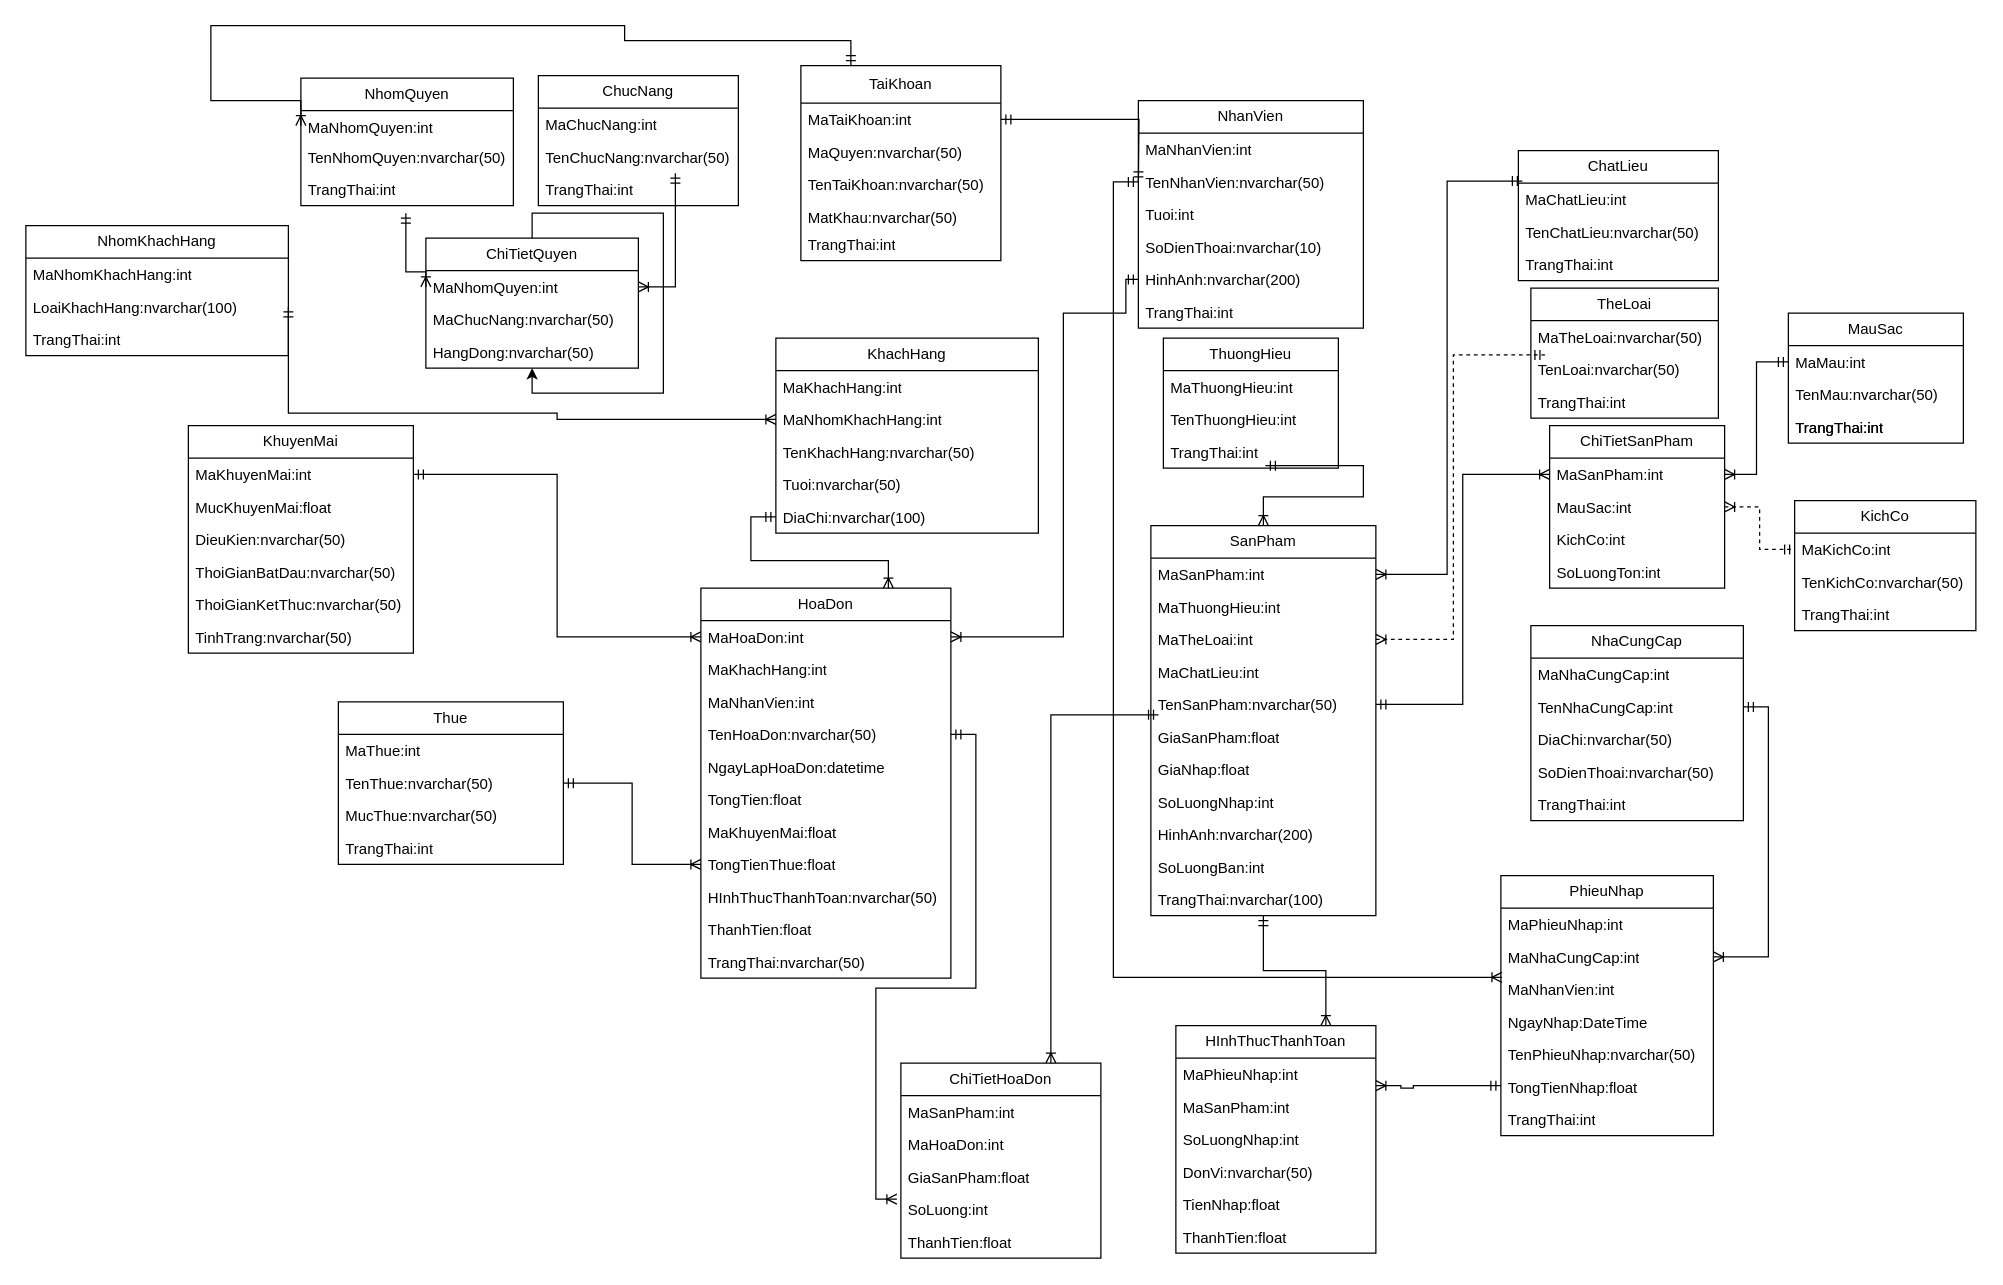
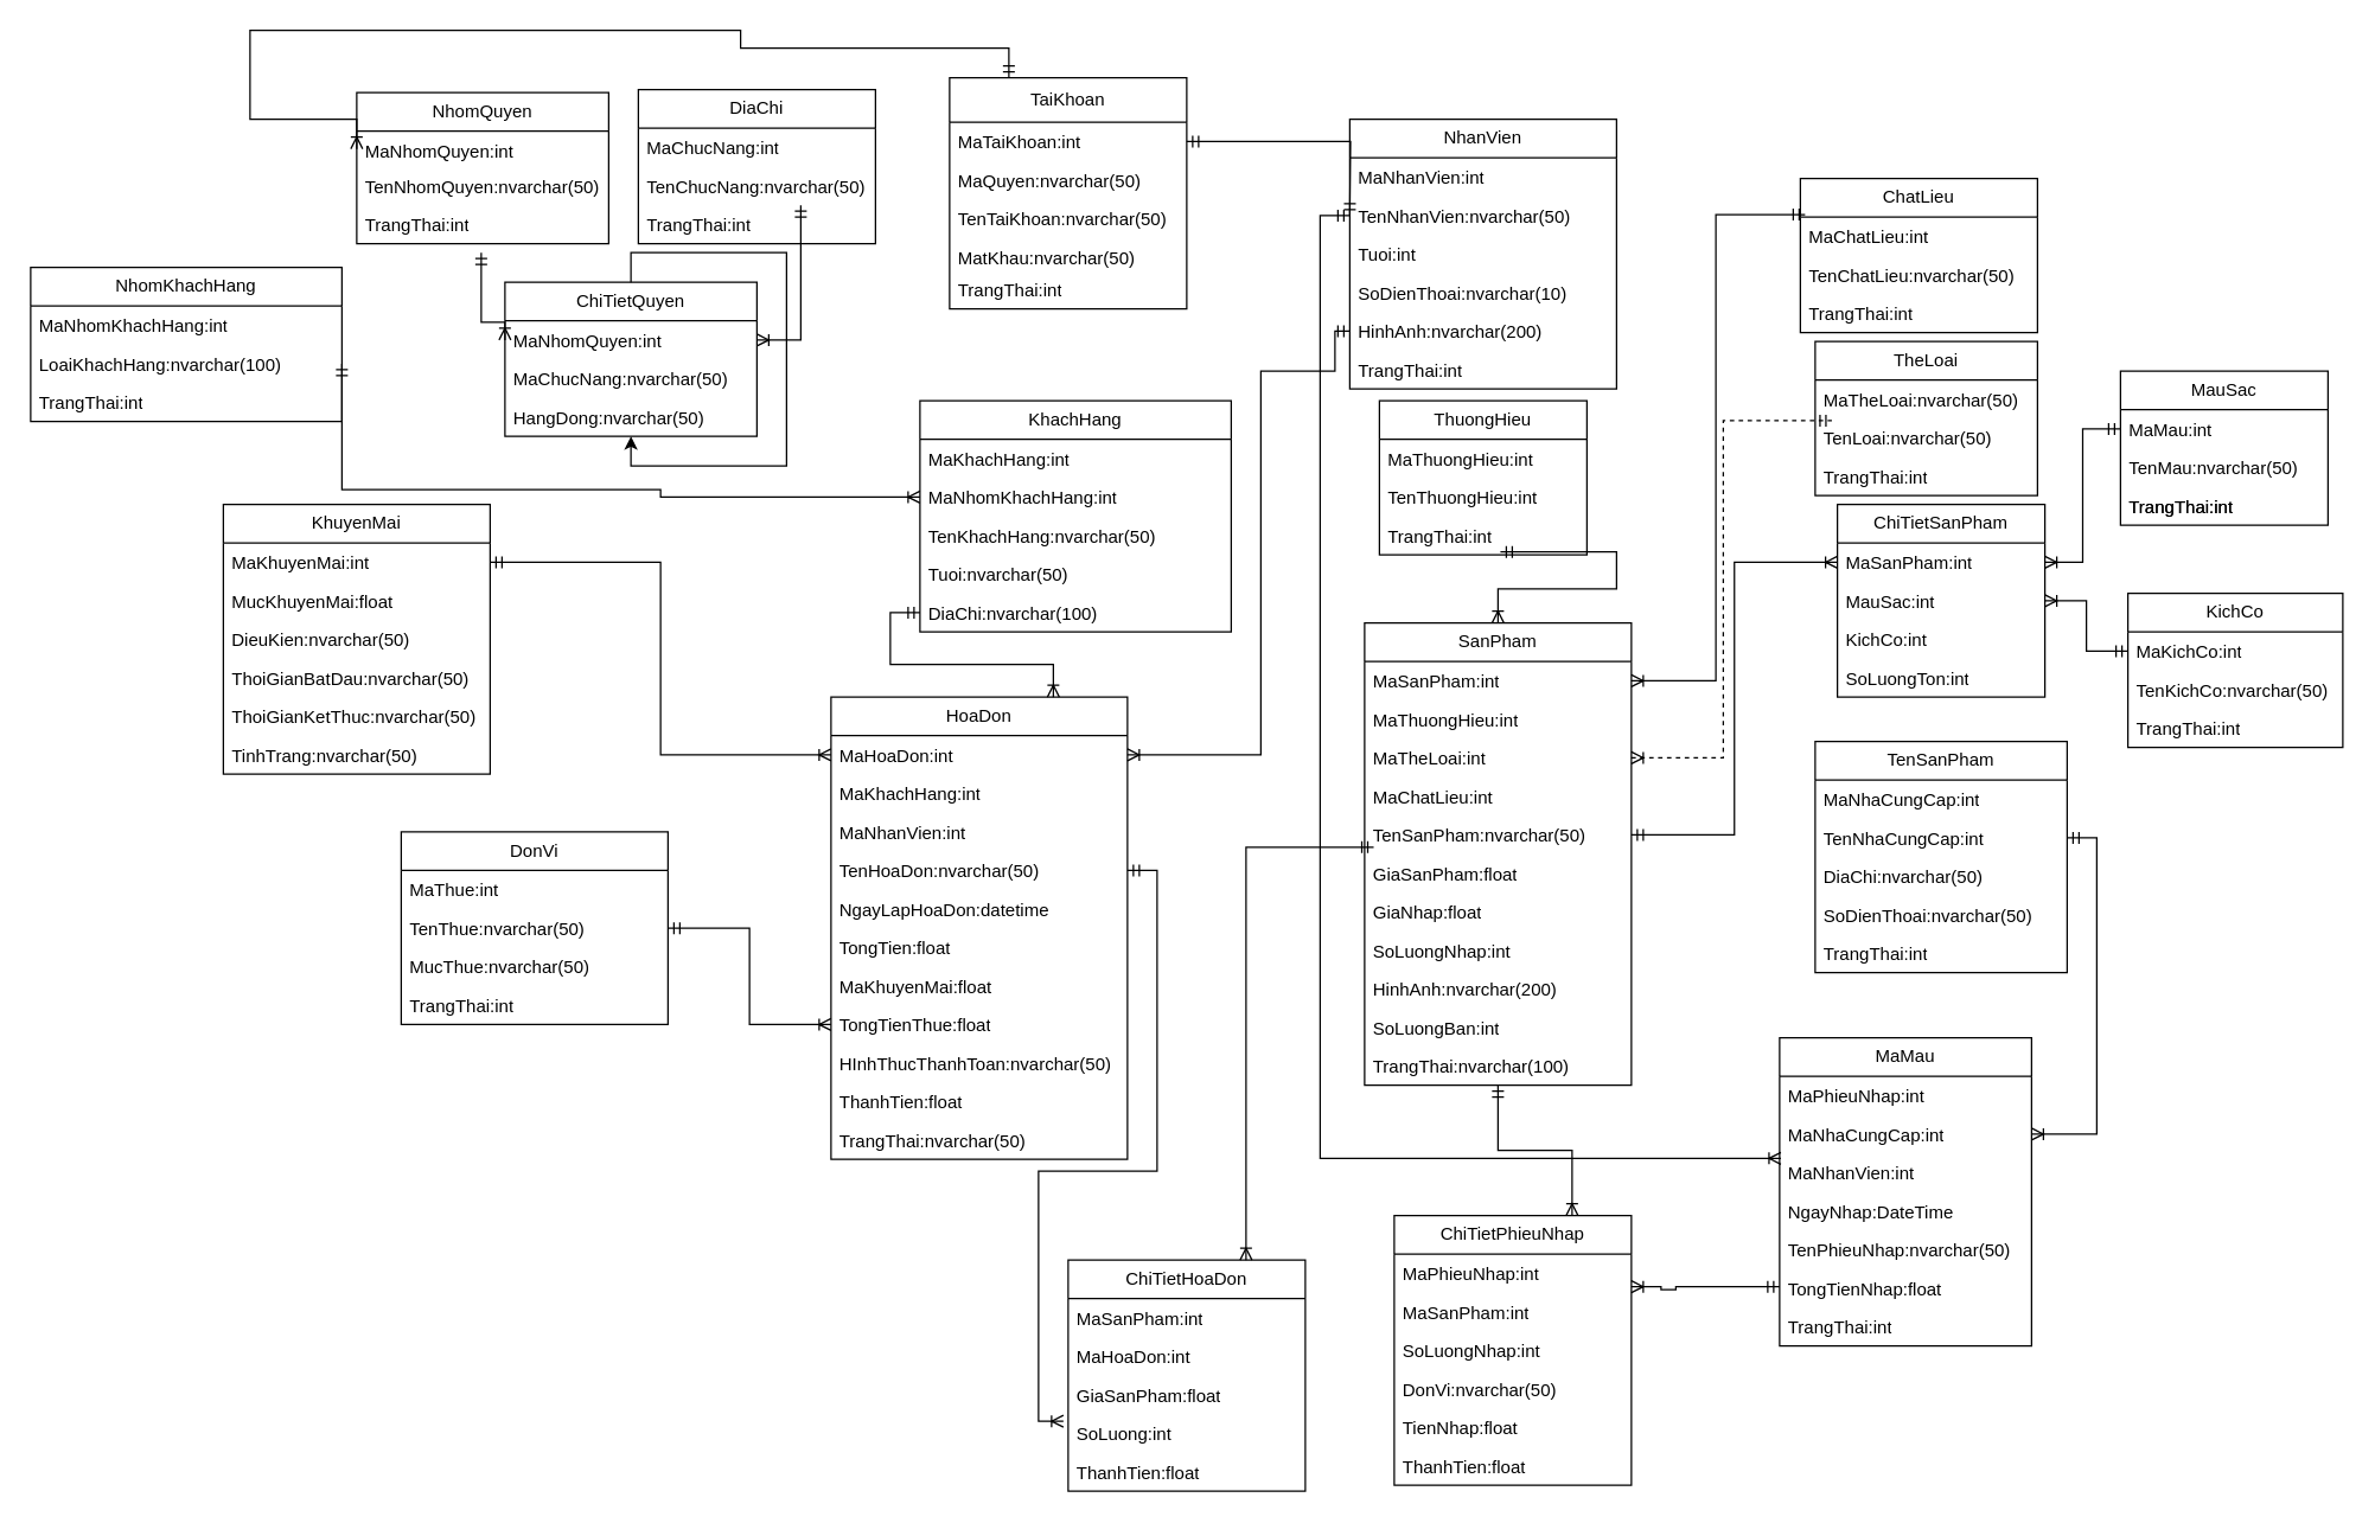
- <mxCell id="6" value="ChucNang" style="swimlane;fontStyle=0;childLayout=stackLayout;horizontal=1;startSize=26;fillColor=none;horizontalStack=0;resizeParent=1;resizeParentMax=0;resizeLast=0;collapsible=1;marginBottom=0;whiteSpace=wrap;html=1;" parent="1" vertex="1"><mxGeometry x="430" y="60" width="160" height="104" as="geometry" /></mxCell>
+ <mxCell id="6" value="DiaChi" style="swimlane;fontStyle=0;childLayout=stackLayout;horizontal=1;startSize=26;fillColor=none;horizontalStack=0;resizeParent=1;resizeParentMax=0;resizeLast=0;collapsible=1;marginBottom=0;whiteSpace=wrap;html=1;" parent="1" vertex="1"><mxGeometry x="430" y="60" width="160" height="104" as="geometry" /></mxCell>
- <mxCell id="140" style="edgeStyle=orthogonalEdgeStyle;rounded=0;orthogonalLoop=1;jettySize=auto;html=1;exitX=1;exitY=0.5;exitDx=0;exitDy=0;entryX=0;entryY=0.5;entryDx=0;entryDy=0;startArrow=ERoneToMany;startFill=0;endArrow=ERmandOne;endFill=0;dashed=1;" parent="1" source="135" target="60" edge="1"><mxGeometry relative="1" as="geometry" /></mxCell>
+ <mxCell id="140" style="edgeStyle=orthogonalEdgeStyle;rounded=0;orthogonalLoop=1;jettySize=auto;html=1;exitX=1;exitY=0.5;exitDx=0;exitDy=0;entryX=0;entryY=0.5;entryDx=0;entryDy=0;startArrow=ERoneToMany;startFill=0;endArrow=ERmandOne;endFill=0;" parent="1" source="135" target="60" edge="1"><mxGeometry relative="1" as="geometry" /></mxCell>
- <mxCell id="63" value="NhaCungCap" style="swimlane;fontStyle=0;childLayout=stackLayout;horizontal=1;startSize=26;fillColor=none;horizontalStack=0;resizeParent=1;resizeParentMax=0;resizeLast=0;collapsible=1;marginBottom=0;whiteSpace=wrap;html=1;" parent="1" vertex="1"><mxGeometry x="1224" y="500" width="170" height="156" as="geometry" /></mxCell>
+ <mxCell id="63" value="TenSanPham" style="swimlane;fontStyle=0;childLayout=stackLayout;horizontal=1;startSize=26;fillColor=none;horizontalStack=0;resizeParent=1;resizeParentMax=0;resizeLast=0;collapsible=1;marginBottom=0;whiteSpace=wrap;html=1;" parent="1" vertex="1"><mxGeometry x="1224" y="500" width="170" height="156" as="geometry" /></mxCell>
- <mxCell id="123" value="Thue" style="swimlane;fontStyle=0;childLayout=stackLayout;horizontal=1;startSize=26;fillColor=none;horizontalStack=0;resizeParent=1;resizeParentMax=0;resizeLast=0;collapsible=1;marginBottom=0;whiteSpace=wrap;html=1;" parent="1" vertex="1"><mxGeometry x="270" y="561" width="180" height="130" as="geometry" /></mxCell>
+ <mxCell id="123" value="DonVi" style="swimlane;fontStyle=0;childLayout=stackLayout;horizontal=1;startSize=26;fillColor=none;horizontalStack=0;resizeParent=1;resizeParentMax=0;resizeLast=0;collapsible=1;marginBottom=0;whiteSpace=wrap;html=1;" parent="1" vertex="1"><mxGeometry x="270" y="561" width="180" height="130" as="geometry" /></mxCell>
- <mxCell id="69" value="PhieuNhap" style="swimlane;fontStyle=0;childLayout=stackLayout;horizontal=1;startSize=26;fillColor=none;horizontalStack=0;resizeParent=1;resizeParentMax=0;resizeLast=0;collapsible=1;marginBottom=0;whiteSpace=wrap;html=1;" parent="1" vertex="1"><mxGeometry x="1200" y="700" width="170" height="208" as="geometry" /></mxCell>
+ <mxCell id="69" value="MaMau" style="swimlane;fontStyle=0;childLayout=stackLayout;horizontal=1;startSize=26;fillColor=none;horizontalStack=0;resizeParent=1;resizeParentMax=0;resizeLast=0;collapsible=1;marginBottom=0;whiteSpace=wrap;html=1;" parent="1" vertex="1"><mxGeometry x="1200" y="700" width="170" height="208" as="geometry" /></mxCell>
- <mxCell id="80" value="HInhThucThanhToan" style="swimlane;fontStyle=0;childLayout=stackLayout;horizontal=1;startSize=26;fillColor=none;horizontalStack=0;resizeParent=1;resizeParentMax=0;resizeLast=0;collapsible=1;marginBottom=0;whiteSpace=wrap;html=1;" parent="1" vertex="1"><mxGeometry x="940" y="820" width="160" height="182" as="geometry" /></mxCell>
+ <mxCell id="80" value="ChiTietPhieuNhap" style="swimlane;fontStyle=0;childLayout=stackLayout;horizontal=1;startSize=26;fillColor=none;horizontalStack=0;resizeParent=1;resizeParentMax=0;resizeLast=0;collapsible=1;marginBottom=0;whiteSpace=wrap;html=1;" parent="1" vertex="1"><mxGeometry x="940" y="820" width="160" height="182" as="geometry" /></mxCell>
